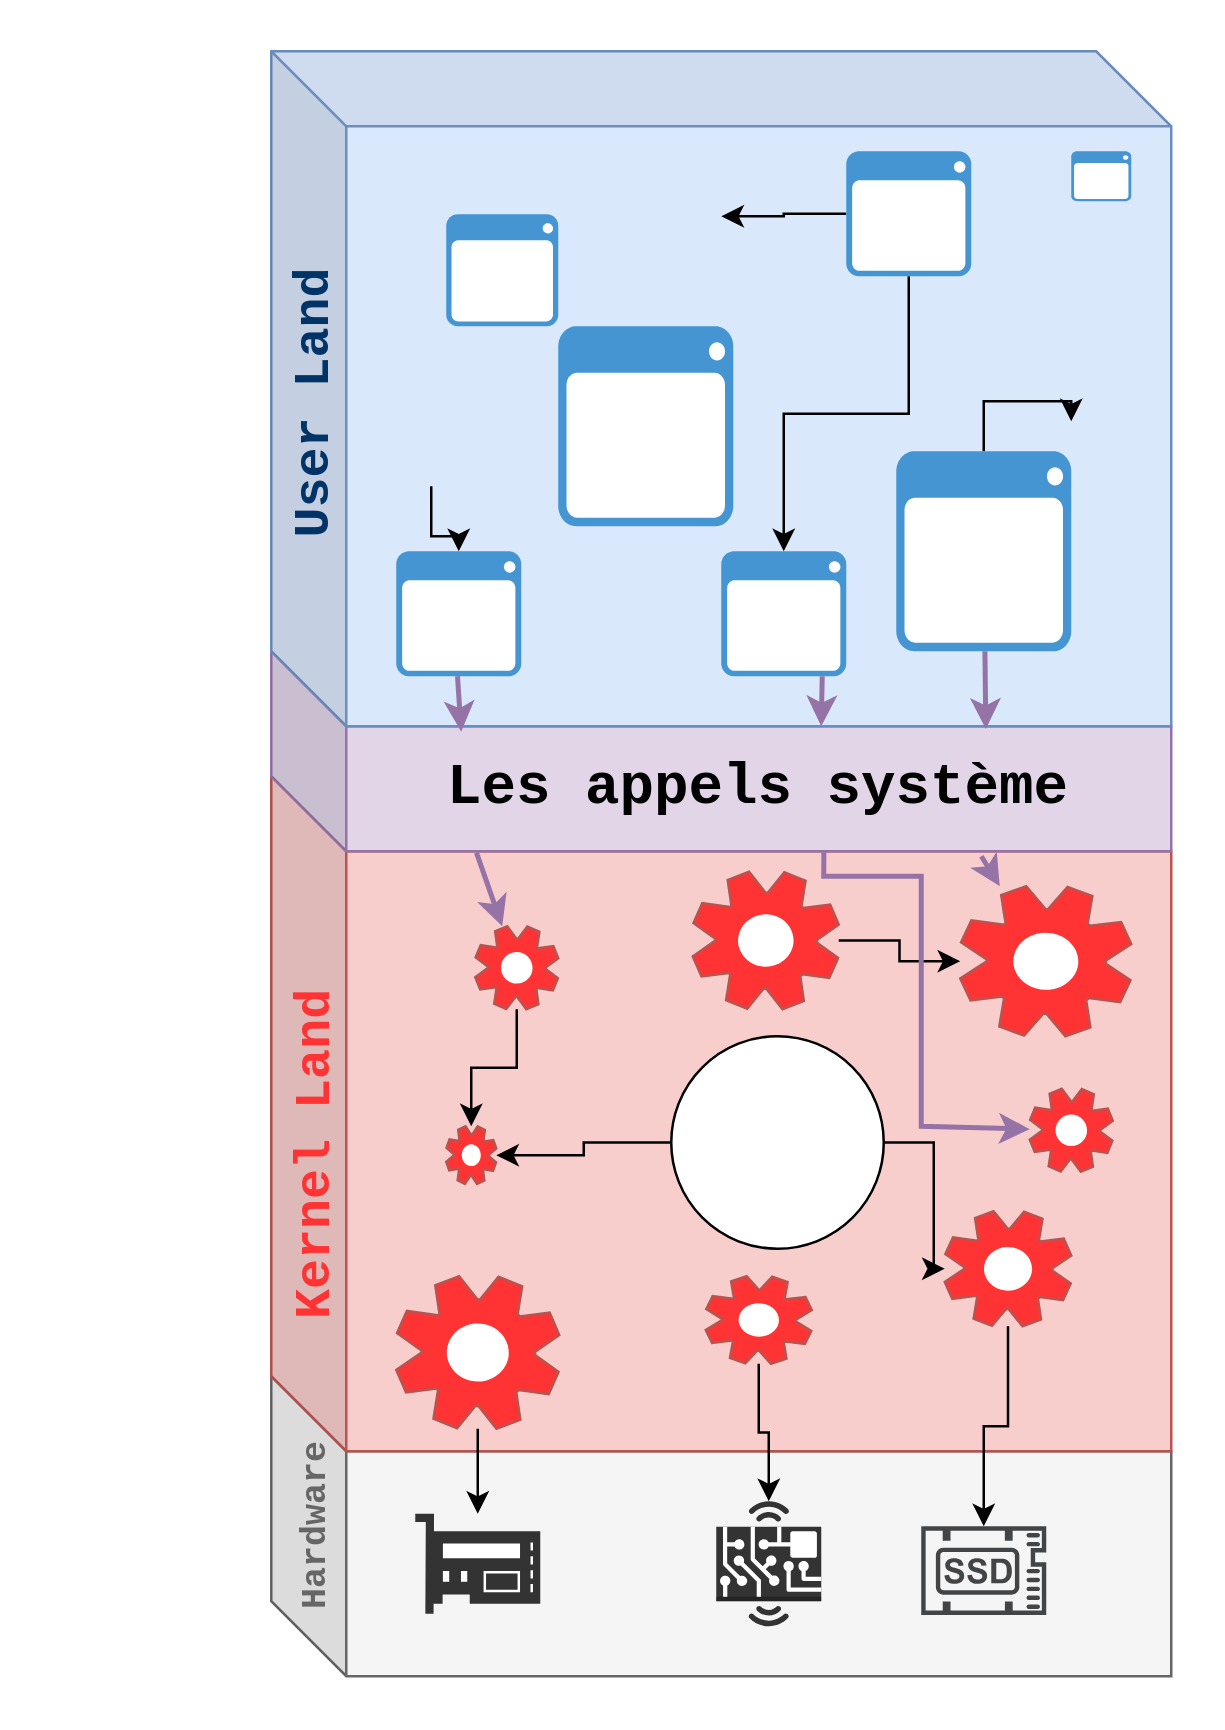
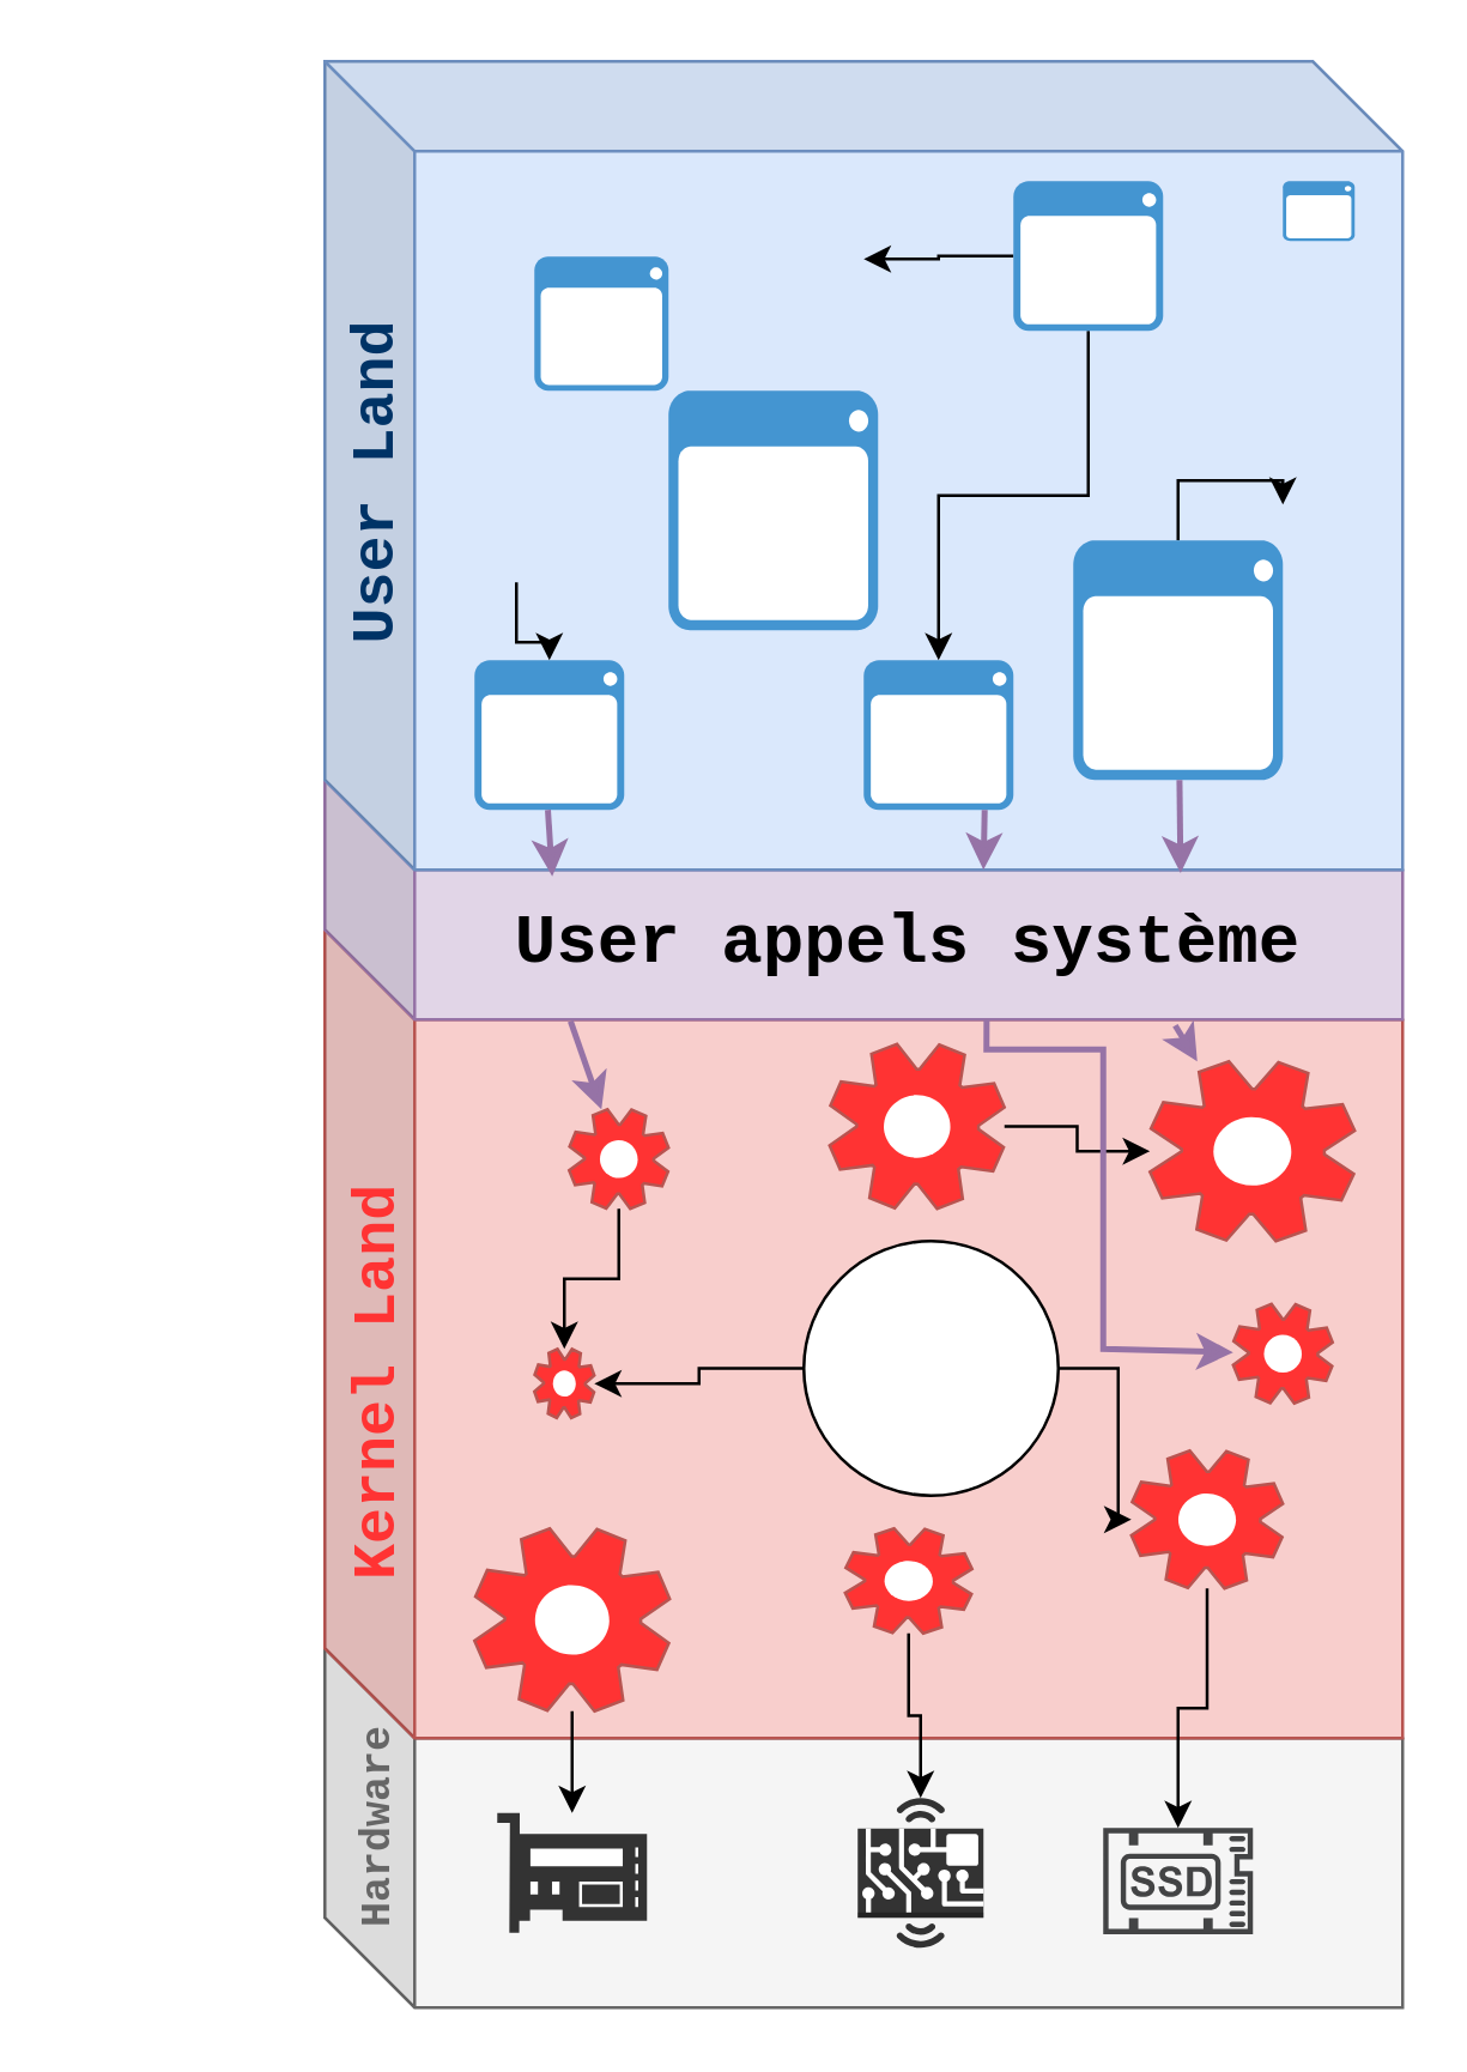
- <mxCell id="4" value="&lt;font style=&quot;font-size: 23px;&quot; face=&quot;Courier New&quot;&gt;&lt;b&gt;Les appels système&lt;/b&gt;&lt;/font&gt;" style="shape=cube;whiteSpace=wrap;html=1;boundedLbl=1;backgroundOutline=1;darkOpacity=0.05;darkOpacity2=0.1;size=30;fillColor=#e1d5e7;strokeColor=#9673a6;" vertex="1" parent="1"><mxGeometry x="108" y="260" width="360" height="80" as="geometry" /></mxCell>
+ <mxCell id="4" value="&lt;font style=&quot;font-size: 23px;&quot; face=&quot;Courier New&quot;&gt;&lt;b&gt;User appels système&lt;/b&gt;&lt;/font&gt;" style="shape=cube;whiteSpace=wrap;html=1;boundedLbl=1;backgroundOutline=1;darkOpacity=0.05;darkOpacity2=0.1;size=30;fillColor=#e1d5e7;strokeColor=#9673a6;" vertex="1" parent="1"><mxGeometry x="108" y="260" width="360" height="80" as="geometry" /></mxCell>
